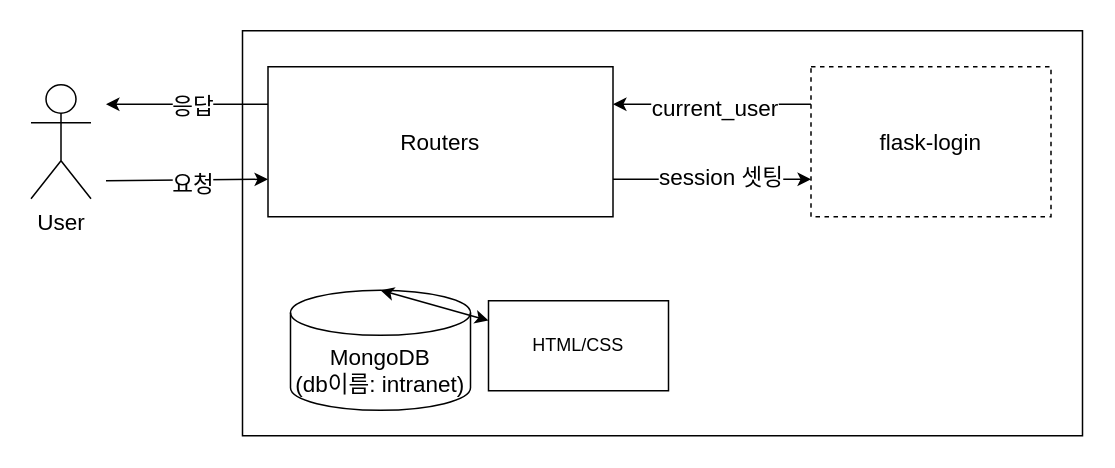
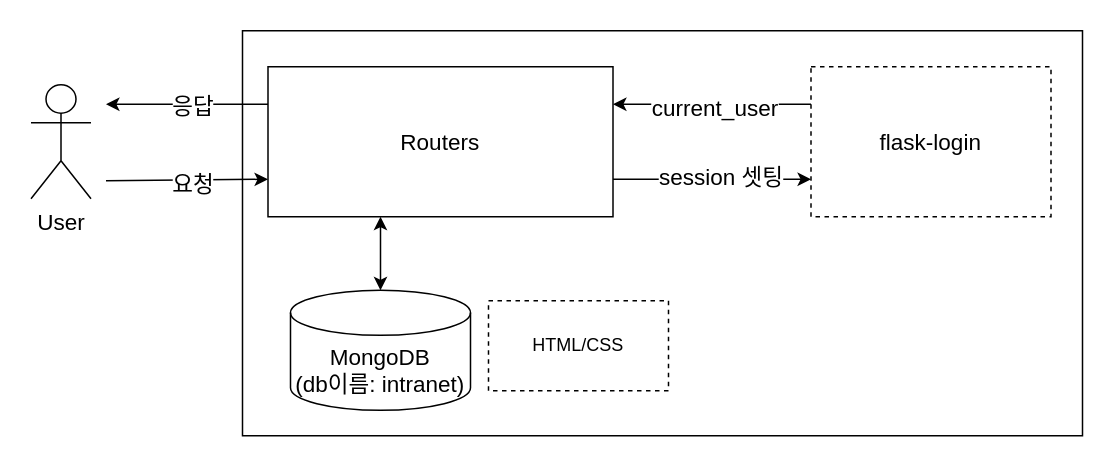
- <mxCell id="16" value="" style="endArrow=classic;startArrow=classic;html=1;rounded=0;exitX=0.5;exitY=0;exitDx=0;exitDy=0;exitPerimeter=0;" parent="1" source="8" target="15" edge="1"><mxGeometry width="50" height="50" relative="1" as="geometry"><mxPoint x="250" y="193" as="sourcePoint" /><mxPoint x="300" y="143" as="targetPoint" /></mxGeometry></mxCell>
+ <mxCell id="16" value="" style="endArrow=classic;startArrow=classic;html=1;rounded=0;entryX=0.326;entryY=1;entryDx=0;entryDy=0;entryPerimeter=0;exitX=0.5;exitY=0;exitDx=0;exitDy=0;exitPerimeter=0;" parent="1" source="8" target="7" edge="1"><mxGeometry width="50" height="50" relative="1" as="geometry"><mxPoint x="250" y="193" as="sourcePoint" /><mxPoint x="300" y="143" as="targetPoint" /></mxGeometry></mxCell>
- <mxCell id="15" value="HTML/CSS" style="rounded=0;whiteSpace=wrap;html=1;" parent="1" vertex="1"><mxGeometry x="325" y="200" width="120" height="60" as="geometry" /></mxCell>
+ <mxCell id="15" value="HTML/CSS" style="rounded=0;whiteSpace=wrap;html=1;dashed=1;" parent="1" vertex="1"><mxGeometry x="325" y="200" width="120" height="60" as="geometry" /></mxCell>
